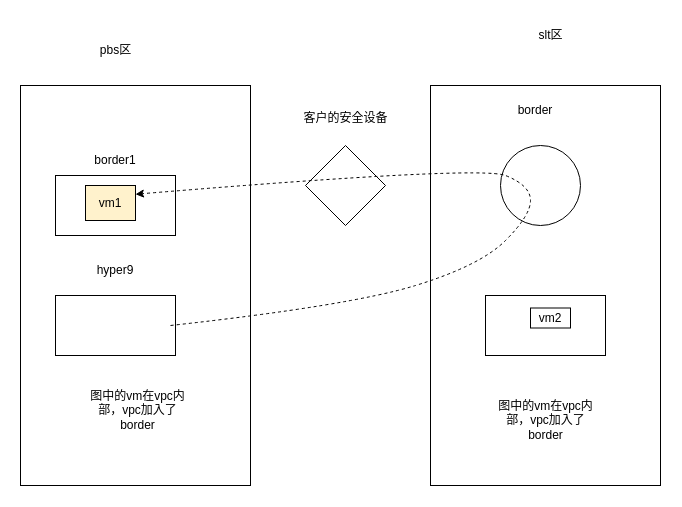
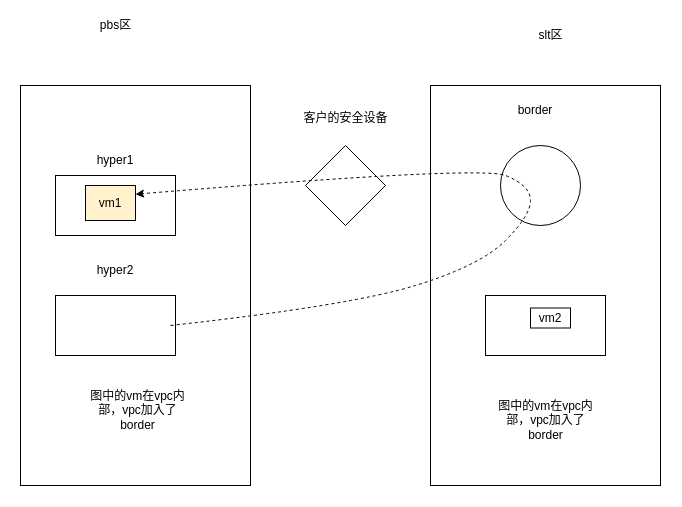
- <mxCell id="4" value="pbs区" style="text;html=1;align=center;verticalAlign=middle;resizable=0;points=[];autosize=1;strokeColor=none;fillColor=none;" vertex="1" parent="1"><mxGeometry x="90" y="35" width="50" height="30" as="geometry" /></mxCell>
+ <mxCell id="4" value="pbs区" style="text;html=1;align=center;verticalAlign=middle;resizable=0;points=[];autosize=1;strokeColor=none;fillColor=none;" vertex="1" parent="1"><mxGeometry x="90" y="10" width="50" height="30" as="geometry" /></mxCell>
- <mxCell id="9" value="border1" style="text;html=1;align=center;verticalAlign=middle;whiteSpace=wrap;rounded=0;" vertex="1" parent="1"><mxGeometry x="85" y="145" width="60" height="30" as="geometry" /></mxCell>
+ <mxCell id="9" value="hyper1" style="text;html=1;align=center;verticalAlign=middle;whiteSpace=wrap;rounded=0;" vertex="1" parent="1"><mxGeometry x="85" y="145" width="60" height="30" as="geometry" /></mxCell>
- <mxCell id="10" value="hyper9" style="text;html=1;align=center;verticalAlign=middle;whiteSpace=wrap;rounded=0;" vertex="1" parent="1"><mxGeometry x="85" y="255" width="60" height="30" as="geometry" /></mxCell>
+ <mxCell id="10" value="hyper2" style="text;html=1;align=center;verticalAlign=middle;whiteSpace=wrap;rounded=0;" vertex="1" parent="1"><mxGeometry x="85" y="255" width="60" height="30" as="geometry" /></mxCell>
